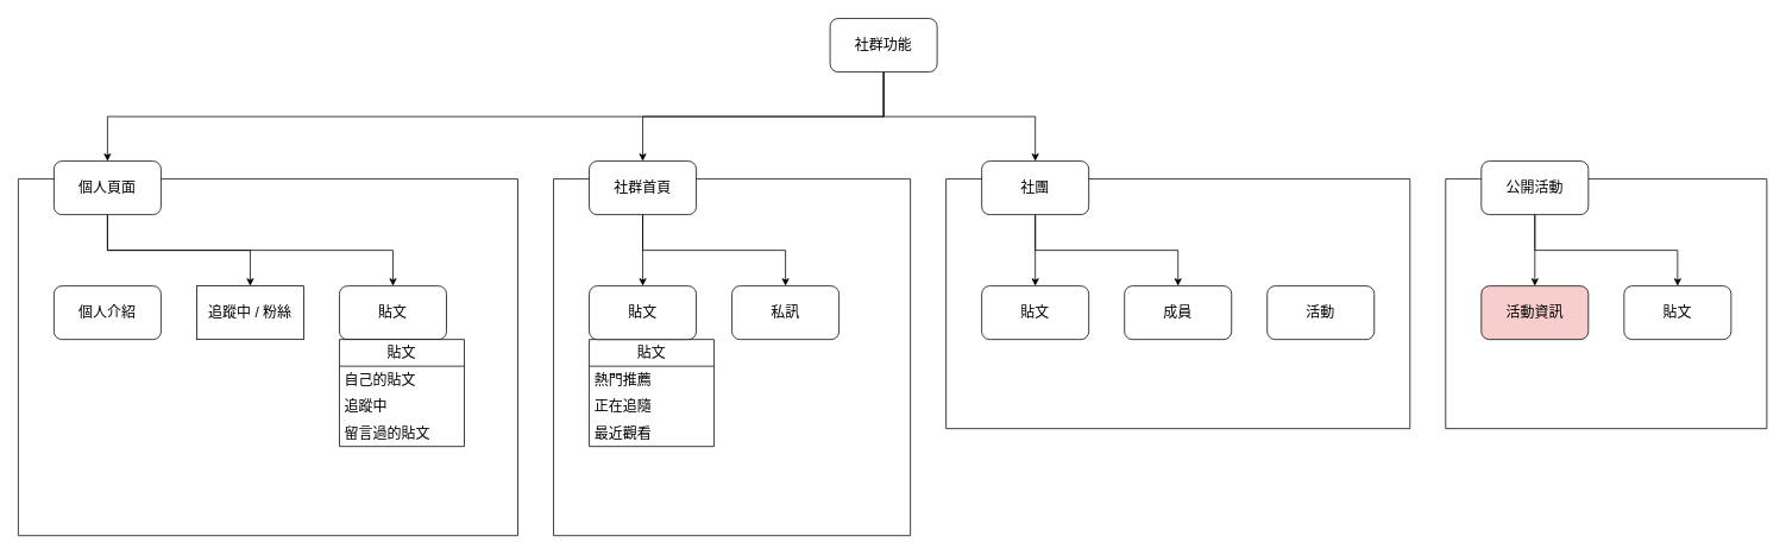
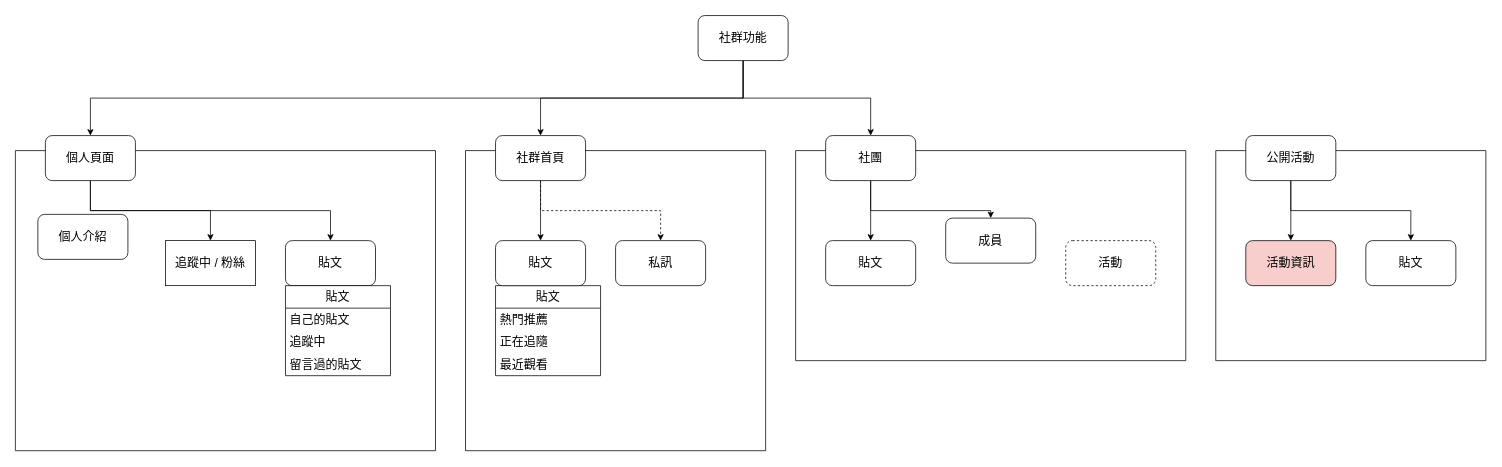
- <mxCell id="8" style="edgeStyle=orthogonalEdgeStyle;rounded=0;orthogonalLoop=1;jettySize=auto;html=1;exitX=0.5;exitY=1;exitDx=0;exitDy=0;" edge="1" parent="6" source="9" target="15"><mxGeometry relative="1" as="geometry" /></mxCell>
+ <mxCell id="8" style="edgeStyle=orthogonalEdgeStyle;rounded=0;orthogonalLoop=1;jettySize=auto;html=1;exitX=0.5;exitY=1;exitDx=0;exitDy=0;dashed=1;" edge="1" parent="6" source="9" target="15"><mxGeometry relative="1" as="geometry" /></mxCell>
- <mxCell id="36" value="&lt;font style=&quot;font-size: 16px;&quot;&gt;個人介紹&lt;/font&gt;" style="rounded=1;whiteSpace=wrap;html=1;" vertex="1" parent="29"><mxGeometry x="40" y="120" width="120" height="60" as="geometry" /></mxCell>
+ <mxCell id="36" value="&lt;font style=&quot;font-size: 16px;&quot;&gt;個人介紹&lt;/font&gt;" style="rounded=1;whiteSpace=wrap;html=1;" vertex="1" parent="29"><mxGeometry x="30" y="85" width="120" height="60" as="geometry" /></mxCell>
- <mxCell id="19" value="&lt;font style=&quot;font-size: 16px;&quot;&gt;成員&lt;/font&gt;" style="rounded=1;whiteSpace=wrap;html=1;" vertex="1" parent="16"><mxGeometry x="200" y="120" width="120" height="60" as="geometry" /></mxCell>
+ <mxCell id="19" value="&lt;font style=&quot;font-size: 16px;&quot;&gt;成員&lt;/font&gt;" style="rounded=1;whiteSpace=wrap;html=1;" vertex="1" parent="16"><mxGeometry x="200" y="90" width="120" height="60" as="geometry" /></mxCell>
- <mxCell id="17" value="&lt;font style=&quot;font-size: 16px;&quot;&gt;活動&lt;/font&gt;" style="rounded=1;whiteSpace=wrap;html=1;" vertex="1" parent="16"><mxGeometry x="360" y="120" width="120" height="60" as="geometry" /></mxCell>
+ <mxCell id="17" value="&lt;font style=&quot;font-size: 16px;&quot;&gt;活動&lt;/font&gt;" style="rounded=1;whiteSpace=wrap;html=1;dashed=1;" vertex="1" parent="16"><mxGeometry x="360" y="120" width="120" height="60" as="geometry" /></mxCell>
